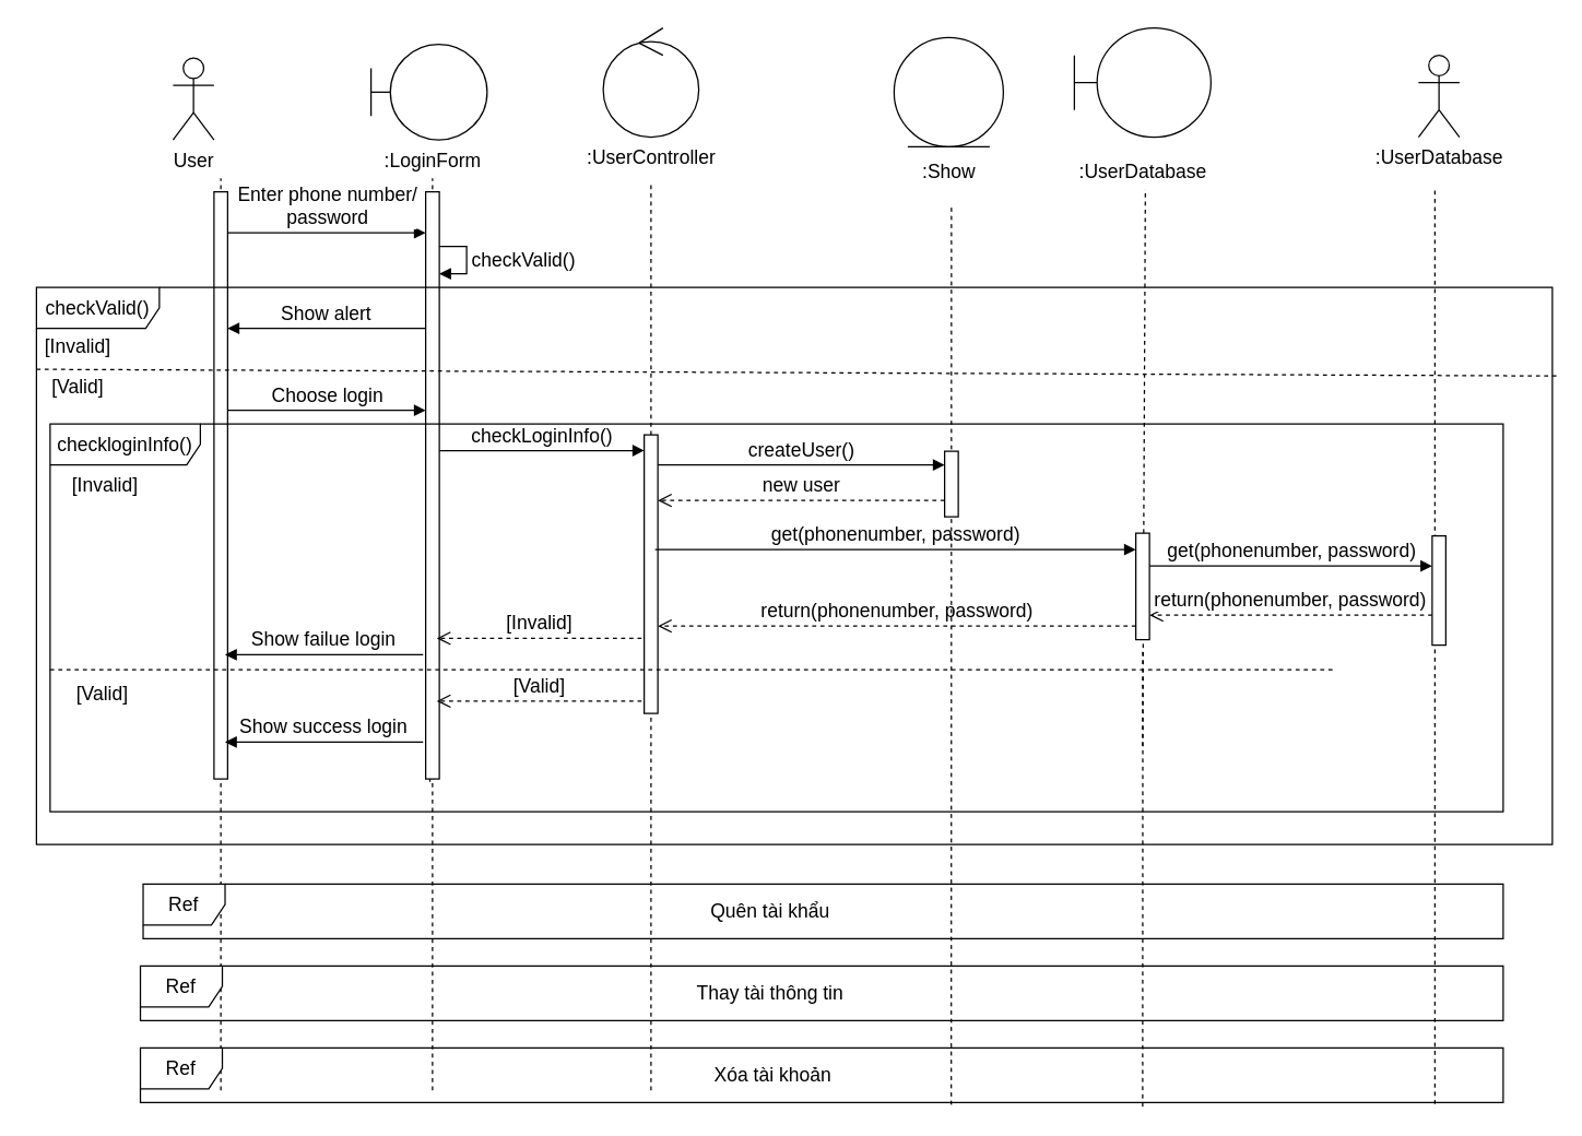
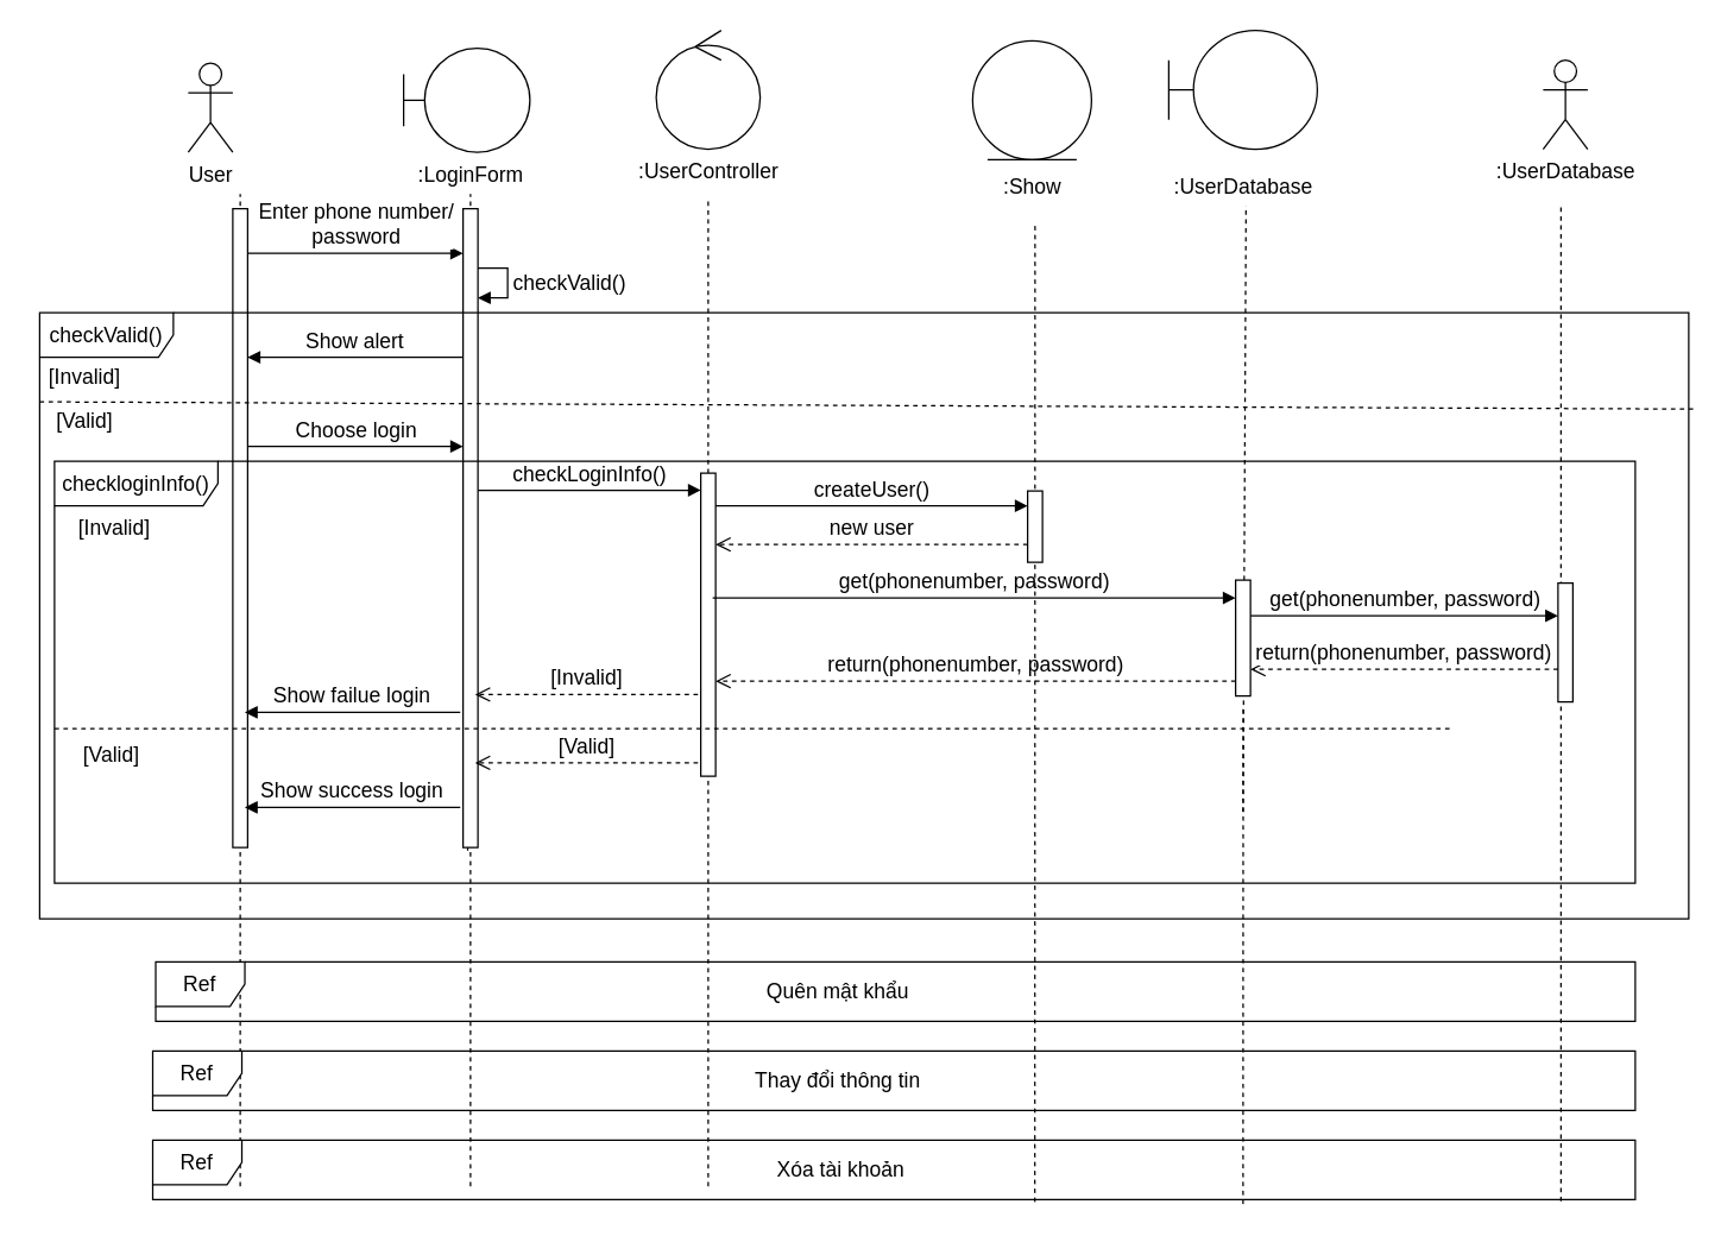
- <mxCell id="35" value="Quên tài khẩu" style="text;html=1;align=center;verticalAlign=middle;resizable=0;points=[];autosize=1;strokeColor=none;fillColor=none;fontSize=14;" parent="1" vertex="1"><mxGeometry x="503.11" y="649" width="120" height="36" as="geometry" /></mxCell>
+ <mxCell id="35" value="Quên mật khẩu" style="text;html=1;align=center;verticalAlign=middle;resizable=0;points=[];autosize=1;strokeColor=none;fillColor=none;fontSize=14;" parent="1" vertex="1"><mxGeometry x="503.11" y="649" width="120" height="36" as="geometry" /></mxCell>
- <mxCell id="44" value="Thay tài thông tin" style="text;html=1;align=center;verticalAlign=middle;resizable=0;points=[];autosize=1;strokeColor=none;fillColor=none;fontSize=14;" parent="1" vertex="1"><mxGeometry x="497.11" y="709" width="132" height="36" as="geometry" /></mxCell>
+ <mxCell id="44" value="Thay đổi thông tin" style="text;html=1;align=center;verticalAlign=middle;resizable=0;points=[];autosize=1;strokeColor=none;fillColor=none;fontSize=14;" parent="1" vertex="1"><mxGeometry x="497.11" y="709" width="132" height="36" as="geometry" /></mxCell>
